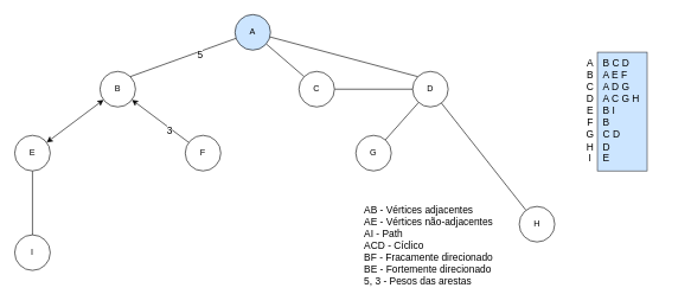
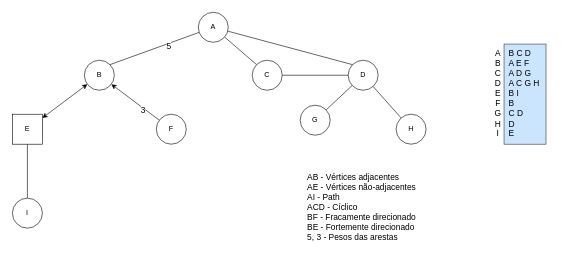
- <mxCell id="6" value="A" style="ellipse;whiteSpace=wrap;html=1;aspect=fixed;fillColor=#cce5ff;" vertex="1" parent="1"><mxGeometry x="330" y="20" width="50" height="50" as="geometry" /></mxCell>
+ <mxCell id="6" value="A" style="ellipse;whiteSpace=wrap;html=1;aspect=fixed;" vertex="1" parent="1"><mxGeometry x="330" y="20" width="50" height="50" as="geometry" /></mxCell>
- <mxCell id="12" value="E" style="ellipse;whiteSpace=wrap;html=1;aspect=fixed;" vertex="1" parent="1"><mxGeometry x="20" y="190" width="50" height="50" as="geometry" /></mxCell>
+ <mxCell id="12" value="E" style="whiteSpace=wrap;html=1;aspect=fixed;rounded=0;" vertex="1" parent="1"><mxGeometry x="20" y="190" width="50" height="50" as="geometry" /></mxCell>
- <mxCell id="19" value="G" style="ellipse;whiteSpace=wrap;html=1;aspect=fixed;" vertex="1" parent="1"><mxGeometry x="500" y="190" width="50" height="50" as="geometry" /></mxCell>
+ <mxCell id="19" value="G" style="ellipse;whiteSpace=wrap;html=1;aspect=fixed;" vertex="1" parent="1"><mxGeometry x="500" y="175" width="50" height="50" as="geometry" /></mxCell>
- <mxCell id="20" value="H" style="ellipse;whiteSpace=wrap;html=1;aspect=fixed;" vertex="1" parent="1"><mxGeometry x="730" y="290" width="50" height="50" as="geometry" /></mxCell>
+ <mxCell id="20" value="H" style="ellipse;whiteSpace=wrap;html=1;aspect=fixed;" vertex="1" parent="1"><mxGeometry x="660" y="190" width="50" height="50" as="geometry" /></mxCell>
